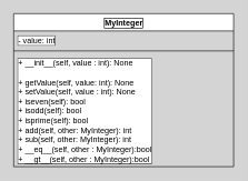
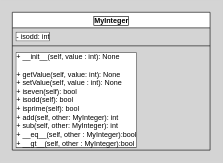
- <mxCell id="3" value="- value: int" style="text;strokeColor=none;fillColor=none;align=left;verticalAlign=top;spacingLeft=4;spacingRight=4;overflow=hidden;rotatable=0;points=[[0,0.5],[1,0.5]];portConstraint=eastwest;labelBackgroundColor=default;labelBorderColor=default;html=1;" parent="2" vertex="1"><mxGeometry y="26" width="330" height="26" as="geometry" /></mxCell>
+ <mxCell id="3" value="- isodd: int" style="text;strokeColor=none;fillColor=none;align=left;verticalAlign=top;spacingLeft=4;spacingRight=4;overflow=hidden;rotatable=0;points=[[0,0.5],[1,0.5]];portConstraint=eastwest;labelBackgroundColor=default;labelBorderColor=default;html=1;" parent="2" vertex="1"><mxGeometry y="26" width="330" height="26" as="geometry" /></mxCell>
